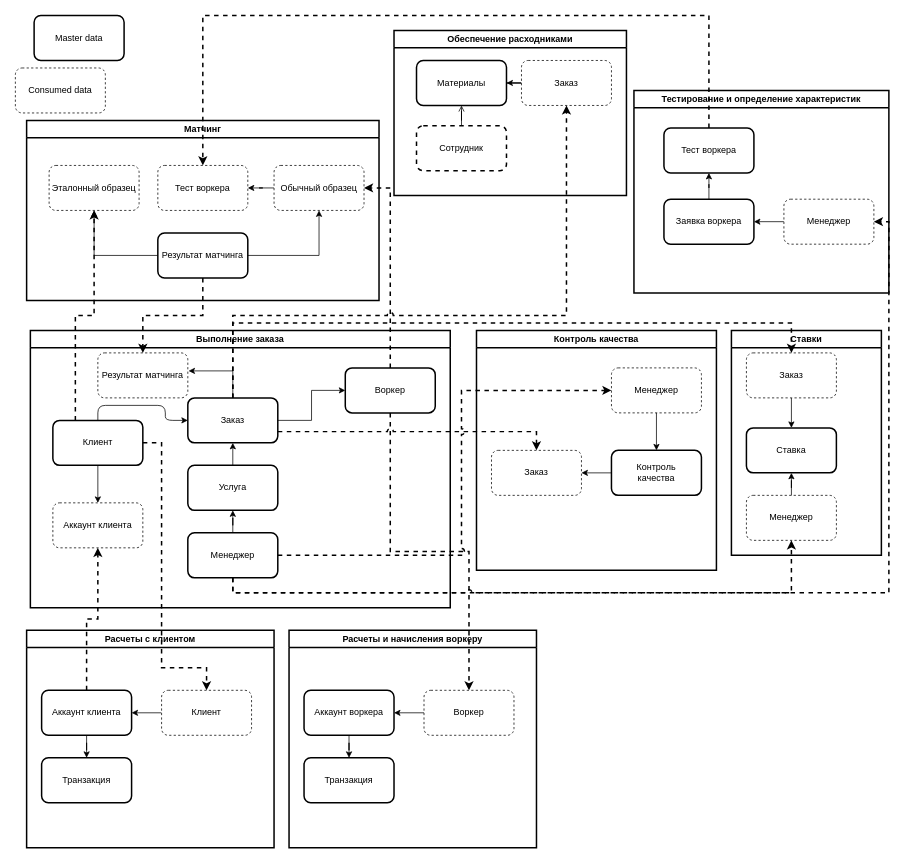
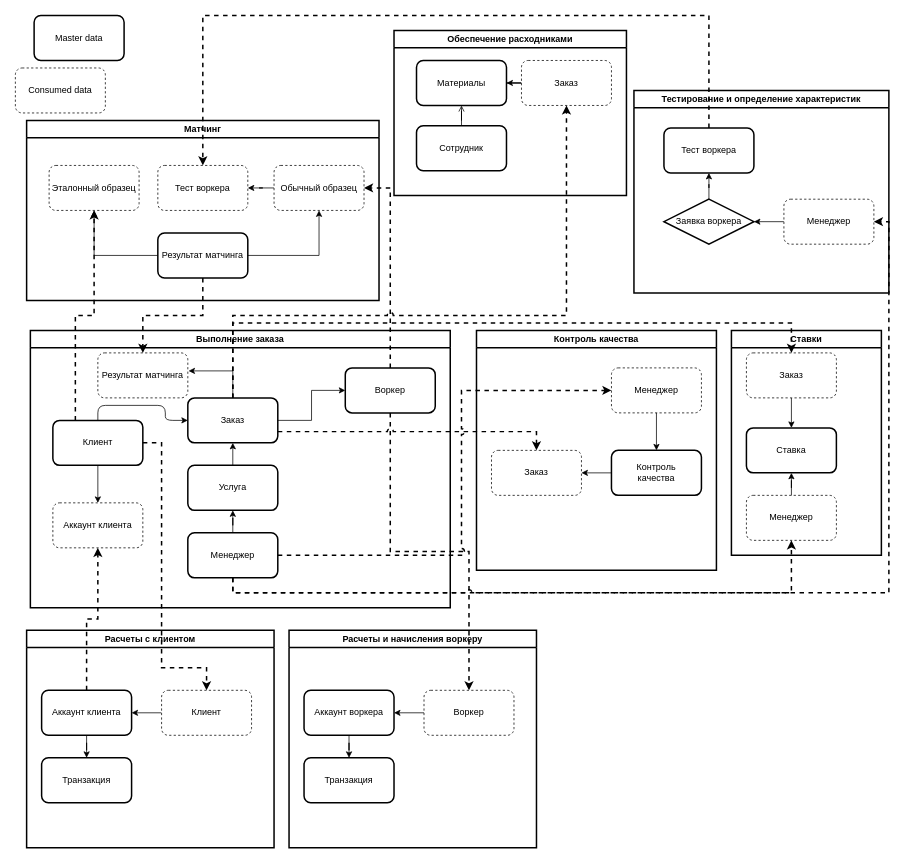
- <mxCell id="19" value="Сотрудник" style="rounded=1;whiteSpace=wrap;html=1;strokeWidth=2;dashed=1;" parent="16" vertex="1"><mxGeometry x="30" y="127" width="120" height="60" as="geometry" /></mxCell>
+ <mxCell id="19" value="Сотрудник" style="rounded=1;whiteSpace=wrap;html=1;strokeWidth=2;" parent="16" vertex="1"><mxGeometry x="30" y="127" width="120" height="60" as="geometry" /></mxCell>
- <mxCell id="27" value="Заявка воркера" style="rounded=1;whiteSpace=wrap;html=1;strokeWidth=2;" parent="22" vertex="1"><mxGeometry x="40" y="145" width="120" height="60" as="geometry" /></mxCell>
+ <mxCell id="27" value="Заявка воркера" style="rhombus;whiteSpace=wrap;html=1;strokeWidth=2;" parent="22" vertex="1"><mxGeometry x="40" y="145" width="120" height="60" as="geometry" /></mxCell>
